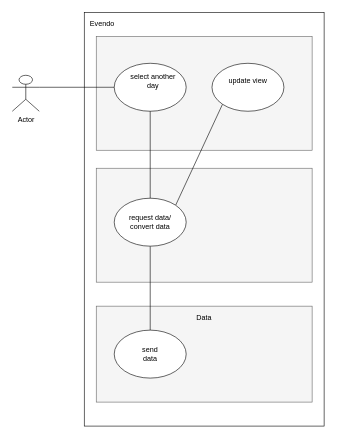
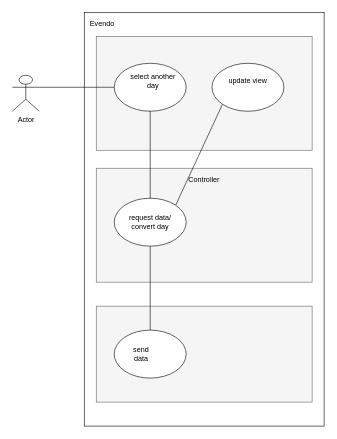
+ <mxCell id="10" value="Controller" style="text;html=1;strokeColor=none;fillColor=none;align=center;verticalAlign=middle;whiteSpace=wrap;rounded=0;" vertex="1" parent="1"><mxGeometry x="320" y="290" width="40" height="20" as="geometry" /></mxCell>
- <mxCell id="16" value="&lt;div&gt;request data/&lt;/div&gt;&lt;div&gt;convert data&lt;br&gt;&lt;/div&gt;" style="text;html=1;strokeColor=none;fillColor=none;align=center;verticalAlign=middle;whiteSpace=wrap;rounded=0;" vertex="1" parent="1"><mxGeometry x="210" y="360" width="80" height="20" as="geometry" /></mxCell>
+ <mxCell id="16" value="&lt;div&gt;request data/&lt;/div&gt;&lt;div&gt;convert day&lt;br&gt;&lt;/div&gt;" style="text;html=1;strokeColor=none;fillColor=none;align=center;verticalAlign=middle;whiteSpace=wrap;rounded=0;" vertex="1" parent="1"><mxGeometry x="210" y="360" width="80" height="20" as="geometry" /></mxCell>
- <mxCell id="12" value="Data" style="text;html=1;strokeColor=none;fillColor=none;align=center;verticalAlign=middle;whiteSpace=wrap;rounded=0;" vertex="1" parent="1"><mxGeometry x="320" y="520" width="40" height="20" as="geometry" /></mxCell>
- <mxCell id="19" value="send data" style="text;html=1;strokeColor=none;fillColor=none;align=center;verticalAlign=middle;whiteSpace=wrap;rounded=0;" vertex="1" parent="1"><mxGeometry x="230" y="580" width="40" height="20" as="geometry" /></mxCell>
+ <mxCell id="19" value="send data" style="text;html=1;strokeColor=none;fillColor=none;align=center;verticalAlign=middle;whiteSpace=wrap;rounded=0;" vertex="1" parent="1"><mxGeometry x="215" y="580" width="40" height="20" as="geometry" /></mxCell>
